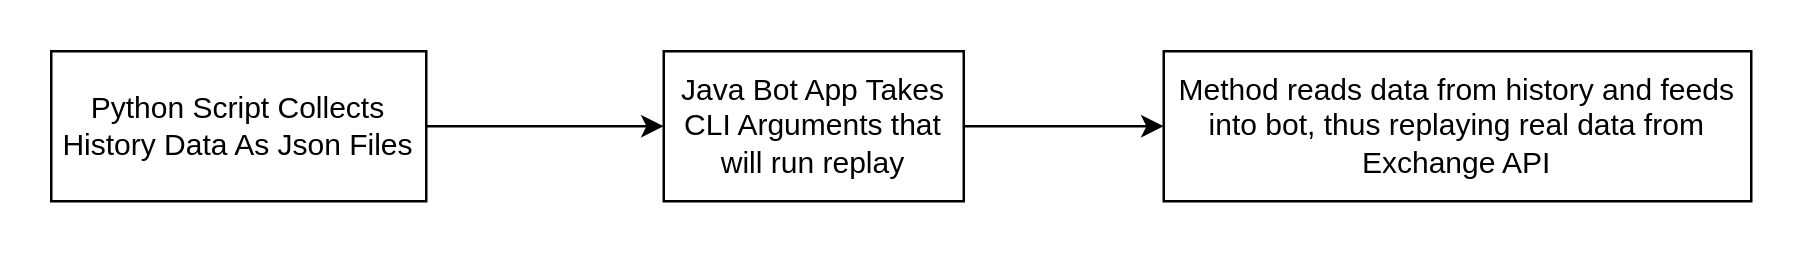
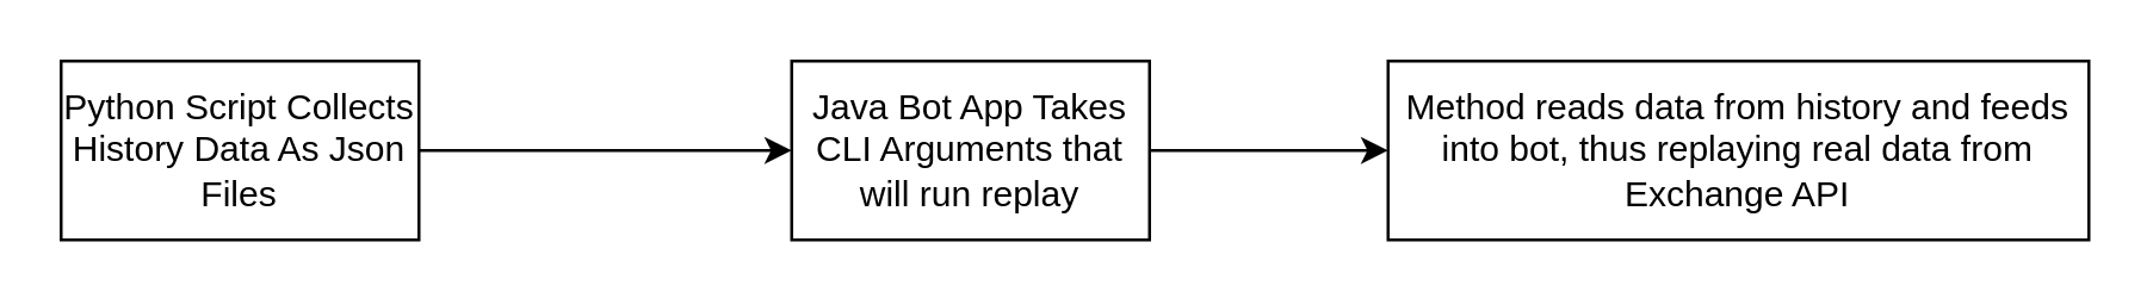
- <mxCell id="3" value="Python Script Collects History Data As Json Files" style="rounded=0;whiteSpace=wrap;html=1;" vertex="1" parent="1"><mxGeometry x="20" y="20" width="150" height="60" as="geometry" /></mxCell>
+ <mxCell id="3" value="Python Script Collects History Data As Json Files" style="rounded=0;whiteSpace=wrap;html=1;" vertex="1" parent="1"><mxGeometry x="20" y="20" width="120" height="60" as="geometry" /></mxCell>
